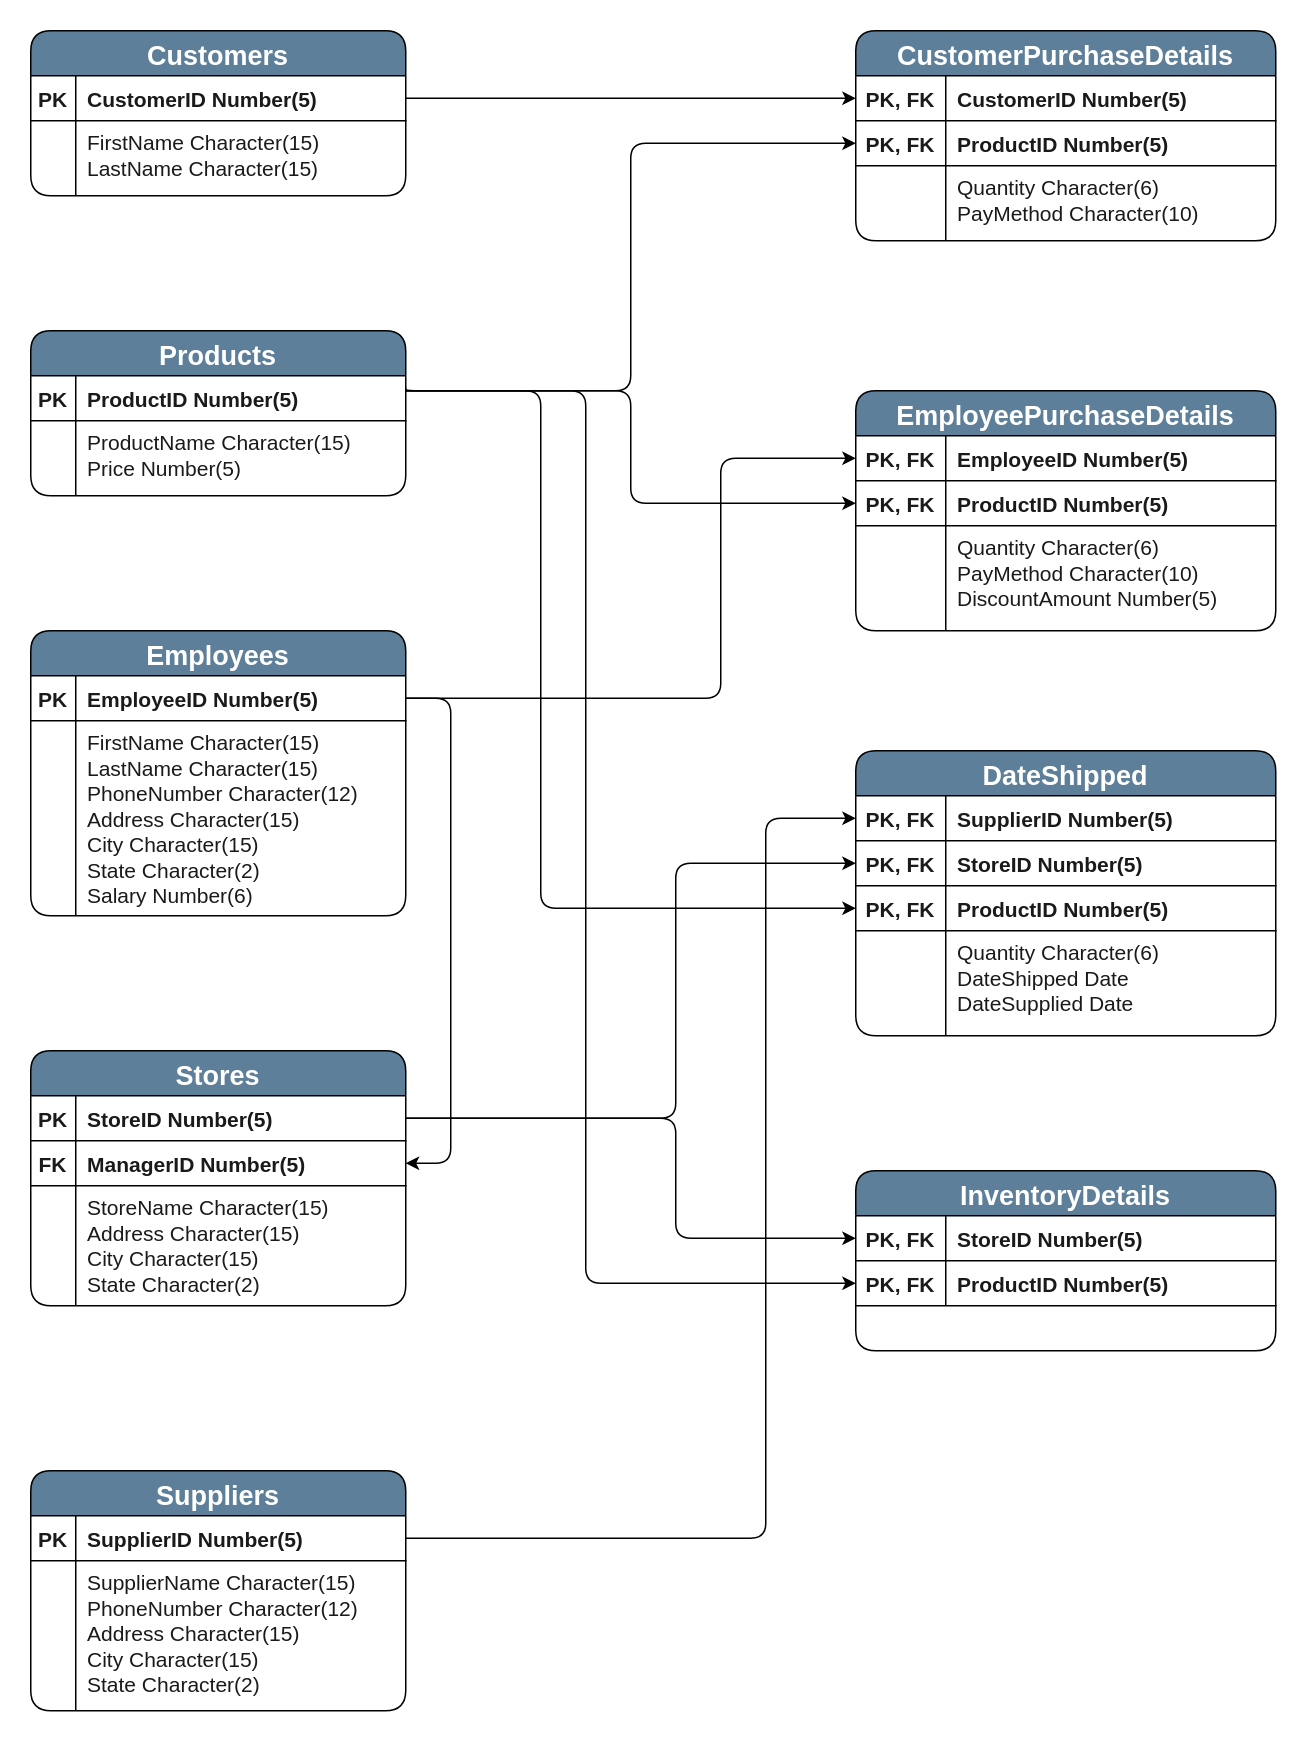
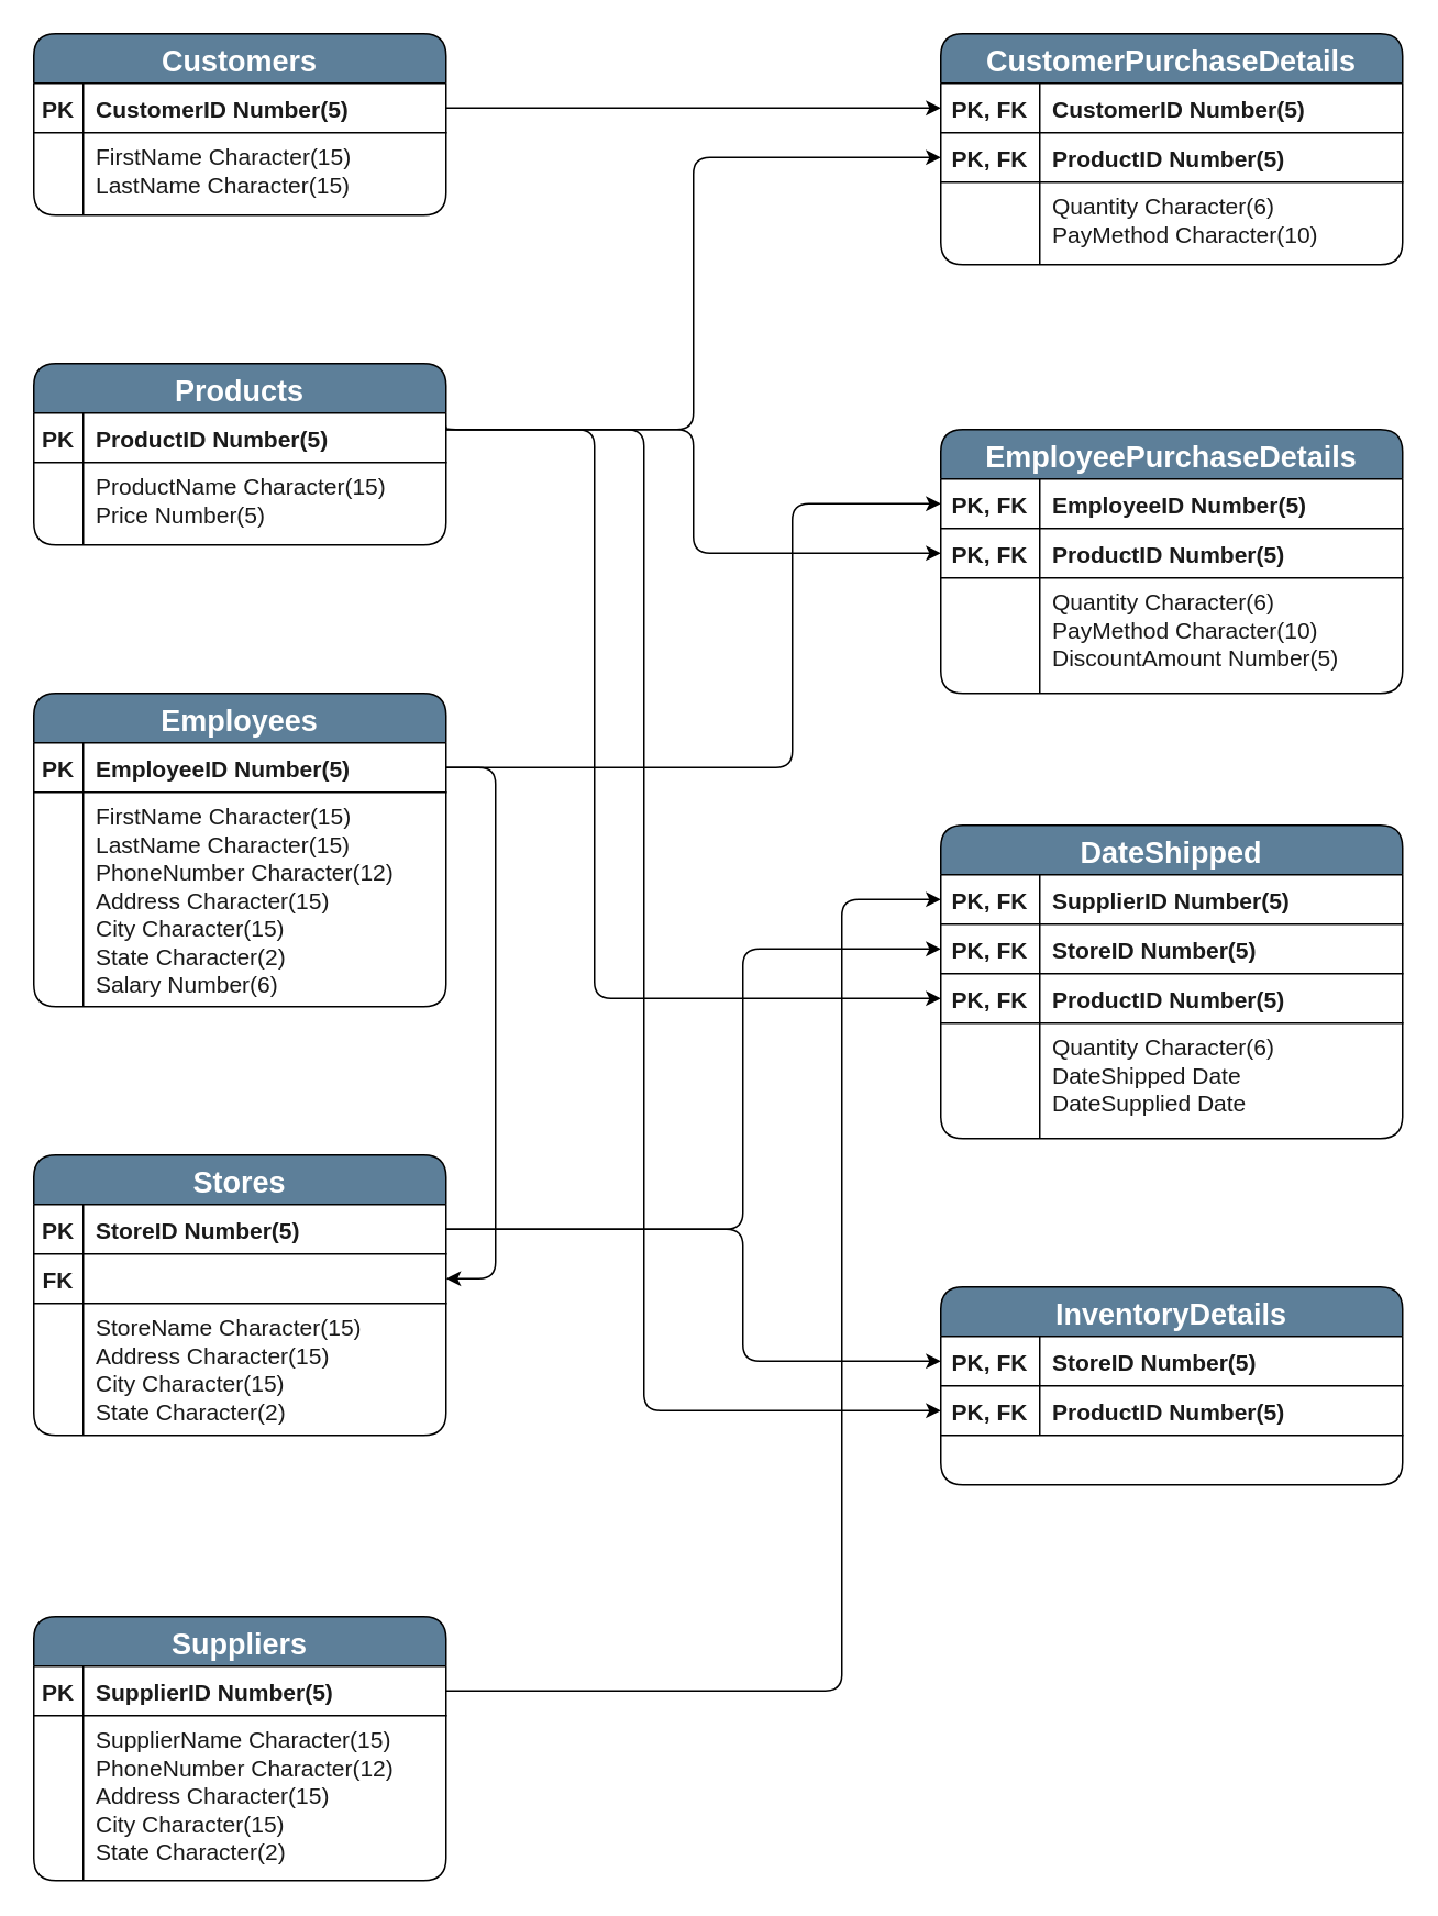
- <mxCell id="39" value="ManagerID Number(5)" style="shape=partialRectangle;overflow=hidden;connectable=0;fillColor=none;top=0;left=0;bottom=0;right=0;align=left;spacingLeft=6;fontStyle=1;rounded=1;strokeColor=#D0CEE2;fontColor=#1A1A1A;fontSize=14;" vertex="1" parent="37"><mxGeometry x="30" width="220" height="30" as="geometry" /></mxCell>
